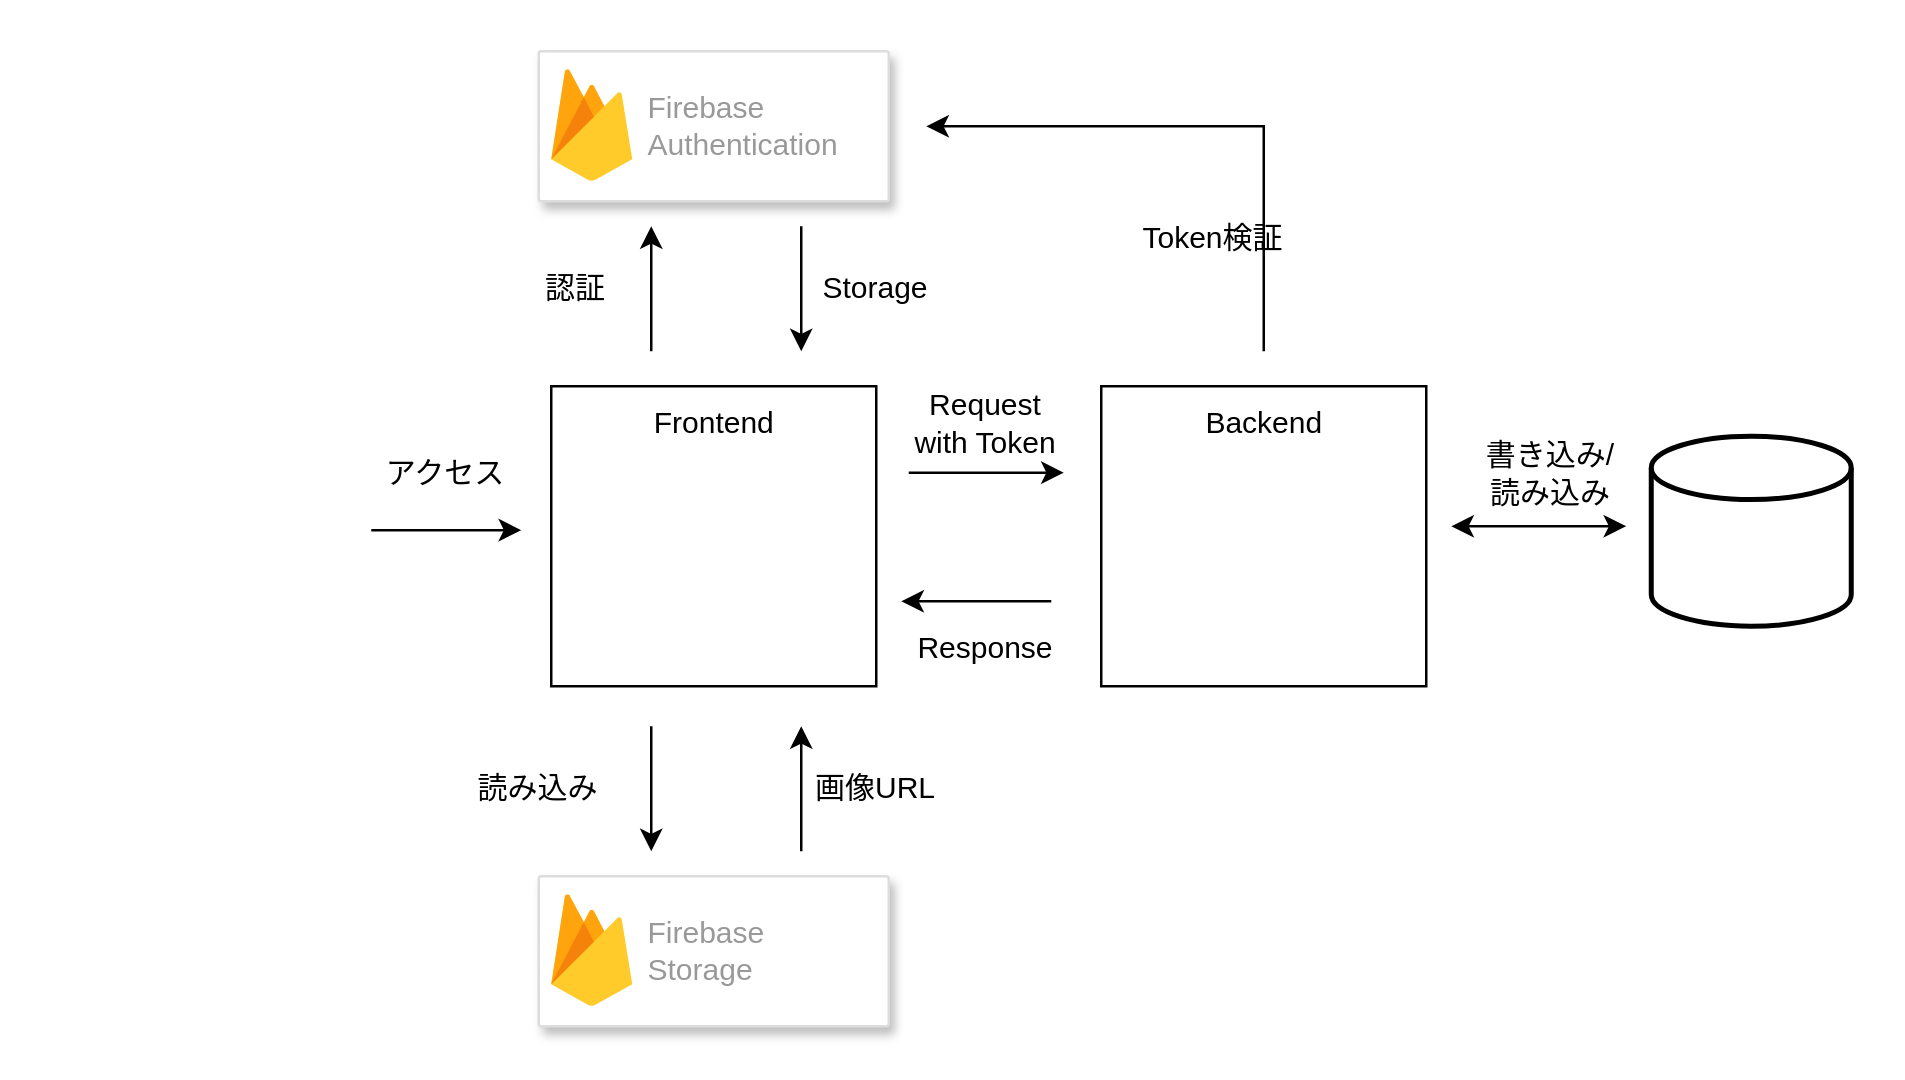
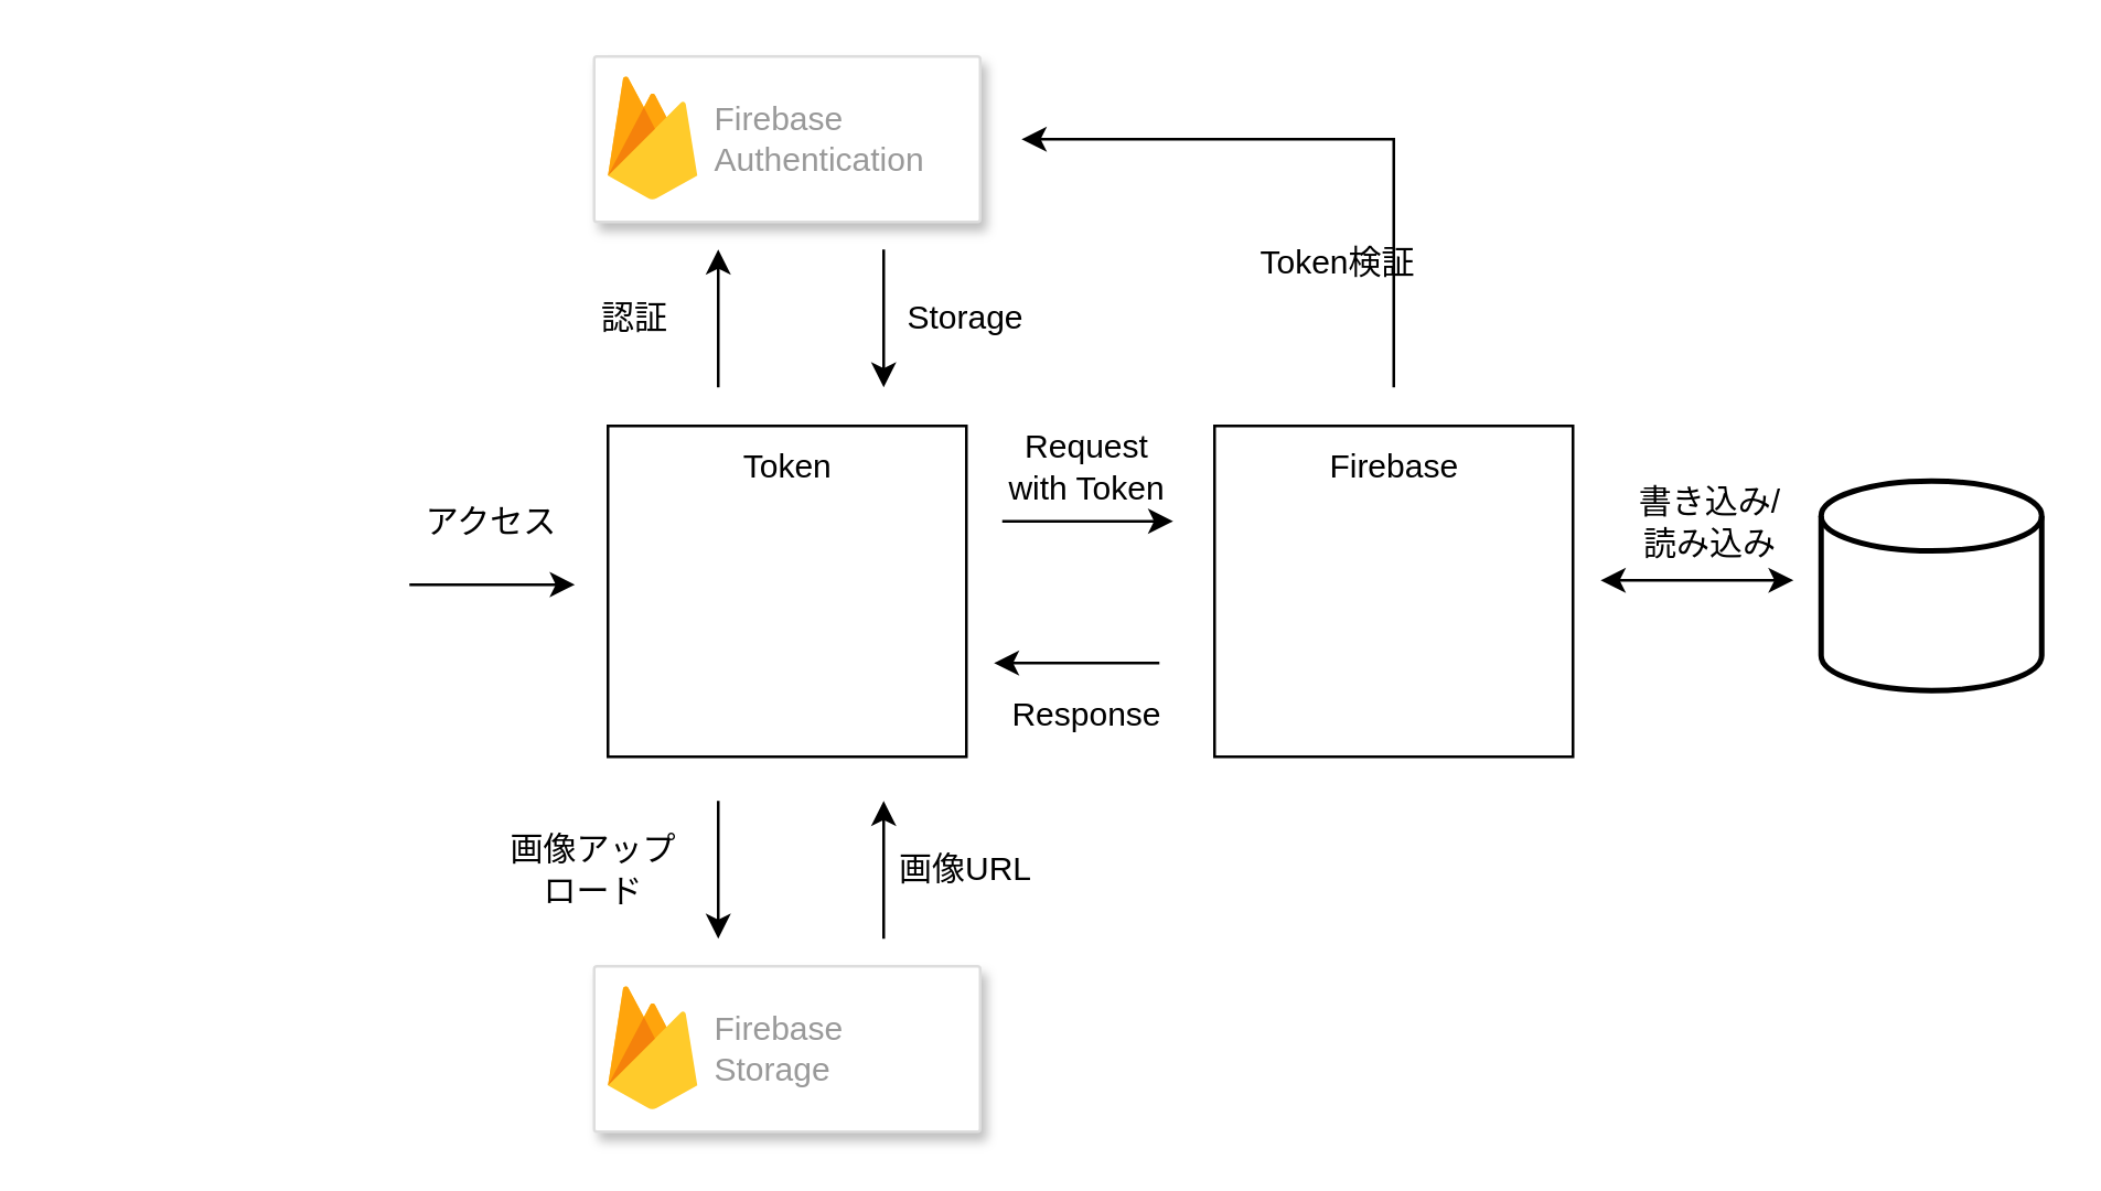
- <mxCell id="10" value="Frontend" style="text;html=1;align=center;verticalAlign=middle;resizable=0;points=[];autosize=1;strokeColor=none;fillColor=none;" parent="7" vertex="1"><mxGeometry x="30" width="70" height="30" as="geometry" /></mxCell>
+ <mxCell id="10" value="Token" style="text;html=1;align=center;verticalAlign=middle;resizable=0;points=[];autosize=1;strokeColor=none;fillColor=none;" parent="7" vertex="1"><mxGeometry x="30" width="70" height="30" as="geometry" /></mxCell>
- <mxCell id="13" value="Backend" style="text;html=1;align=center;verticalAlign=middle;resizable=0;points=[];autosize=1;strokeColor=none;fillColor=none;" parent="11" vertex="1"><mxGeometry x="30" width="70" height="30" as="geometry" /></mxCell>
+ <mxCell id="13" value="Firebase" style="text;html=1;align=center;verticalAlign=middle;resizable=0;points=[];autosize=1;strokeColor=none;fillColor=none;" parent="11" vertex="1"><mxGeometry x="30" width="70" height="30" as="geometry" /></mxCell>
- <mxCell id="33" value="読み込み" style="text;html=1;strokeColor=none;fillColor=none;align=center;verticalAlign=middle;whiteSpace=wrap;rounded=0;" parent="1" vertex="1"><mxGeometry x="180" y="300" width="70" height="30" as="geometry" /></mxCell>
+ <mxCell id="33" value="画像アップロード" style="text;html=1;strokeColor=none;fillColor=none;align=center;verticalAlign=middle;whiteSpace=wrap;rounded=0;" parent="1" vertex="1"><mxGeometry x="180" y="300" width="70" height="30" as="geometry" /></mxCell>
